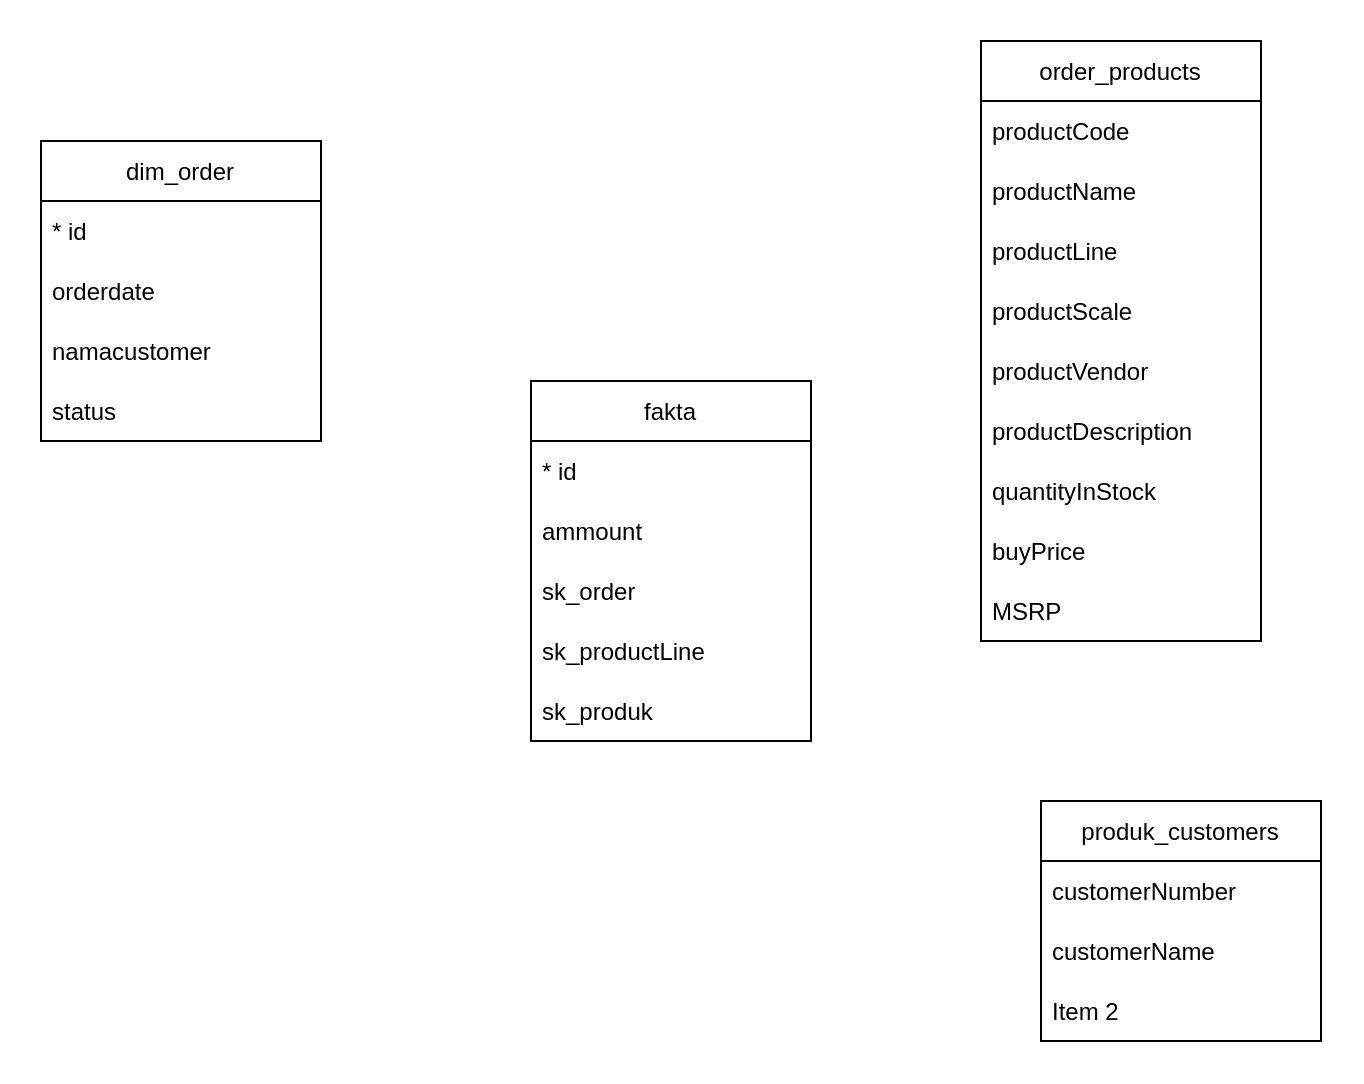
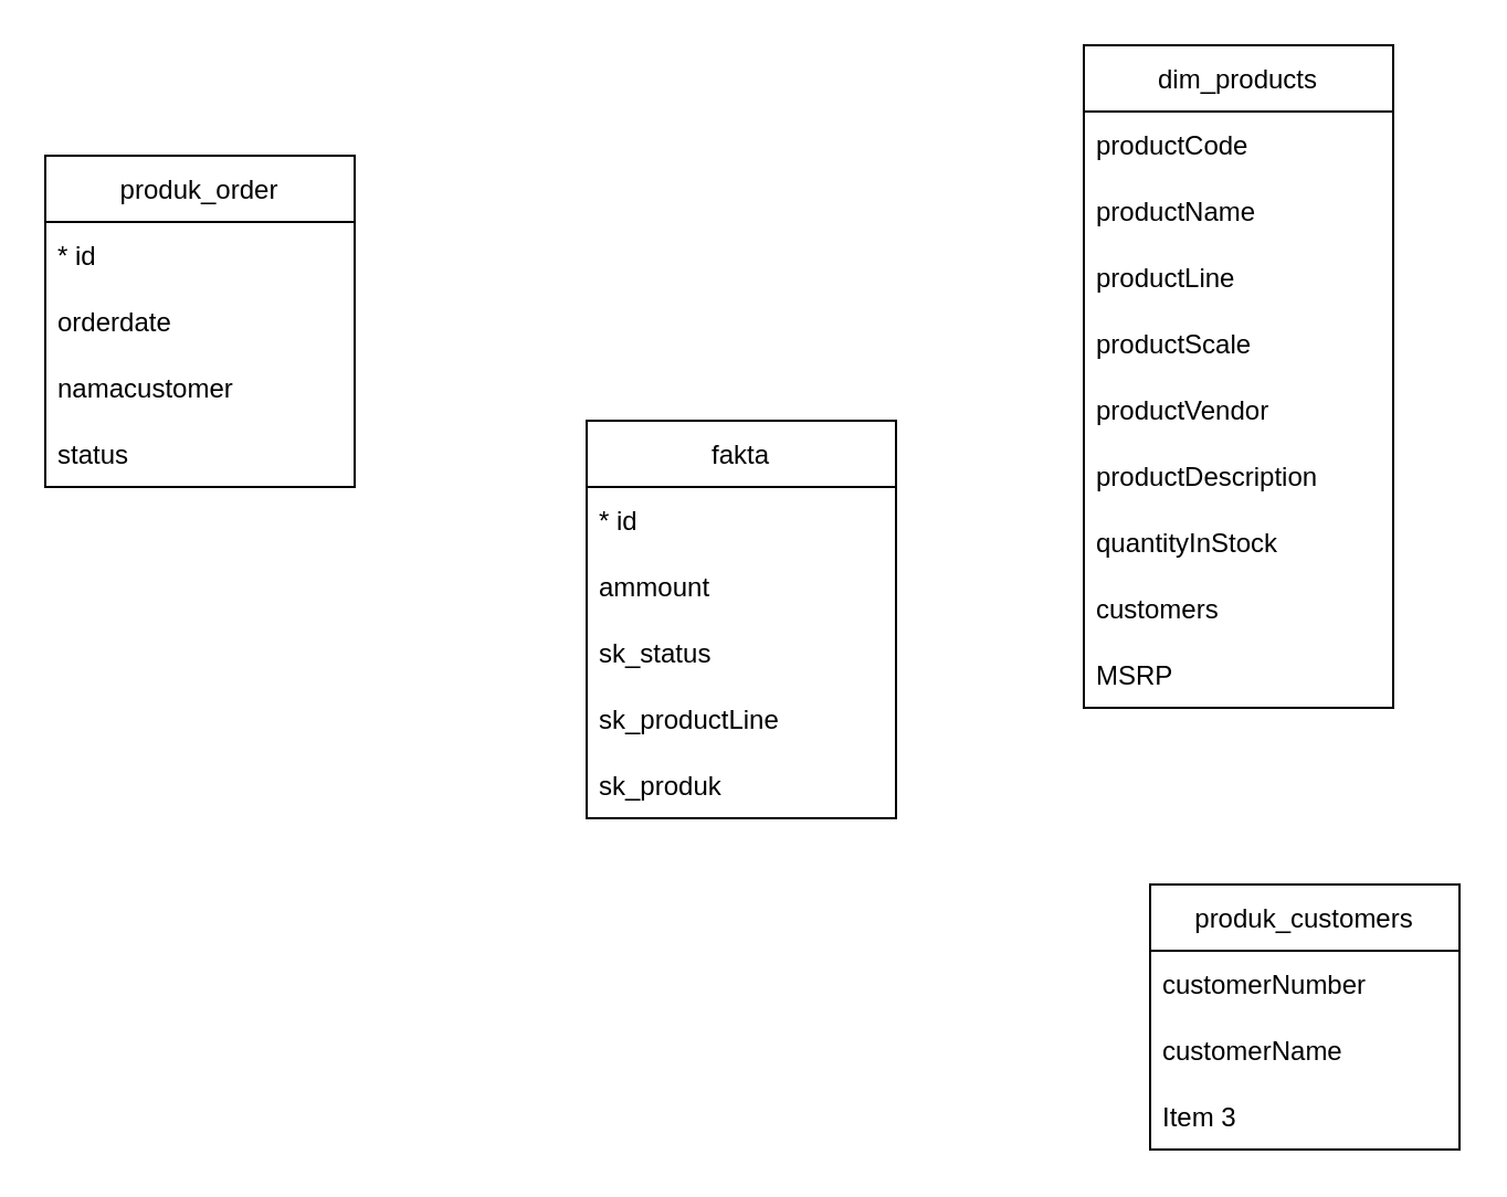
- <mxCell id="13" value="order_products" style="swimlane;fontStyle=0;childLayout=stackLayout;horizontal=1;startSize=30;horizontalStack=0;resizeParent=1;resizeParentMax=0;resizeLast=0;collapsible=1;marginBottom=0;" parent="1" vertex="1"><mxGeometry x="490" y="20" width="140" height="300" as="geometry" /></mxCell>
+ <mxCell id="13" value="dim_products" style="swimlane;fontStyle=0;childLayout=stackLayout;horizontal=1;startSize=30;horizontalStack=0;resizeParent=1;resizeParentMax=0;resizeLast=0;collapsible=1;marginBottom=0;" parent="1" vertex="1"><mxGeometry x="490" y="20" width="140" height="300" as="geometry" /></mxCell>
- <mxCell id="8" value="dim_order" style="swimlane;fontStyle=0;childLayout=stackLayout;horizontal=1;startSize=30;horizontalStack=0;resizeParent=1;resizeParentMax=0;resizeLast=0;collapsible=1;marginBottom=0;" parent="1" vertex="1"><mxGeometry x="20" y="70" width="140" height="150" as="geometry" /></mxCell>
+ <mxCell id="8" value="produk_order" style="swimlane;fontStyle=0;childLayout=stackLayout;horizontal=1;startSize=30;horizontalStack=0;resizeParent=1;resizeParentMax=0;resizeLast=0;collapsible=1;marginBottom=0;" parent="1" vertex="1"><mxGeometry x="20" y="70" width="140" height="150" as="geometry" /></mxCell>
- <mxCell id="21" value="buyPrice" style="text;strokeColor=none;fillColor=none;align=left;verticalAlign=middle;spacingLeft=4;spacingRight=4;overflow=hidden;points=[[0,0.5],[1,0.5]];portConstraint=eastwest;rotatable=0;" parent="13" vertex="1"><mxGeometry y="240" width="140" height="30" as="geometry" /></mxCell>
+ <mxCell id="21" value="customers" style="text;strokeColor=none;fillColor=none;align=left;verticalAlign=middle;spacingLeft=4;spacingRight=4;overflow=hidden;points=[[0,0.5],[1,0.5]];portConstraint=eastwest;rotatable=0;" parent="13" vertex="1"><mxGeometry y="240" width="140" height="30" as="geometry" /></mxCell>
- <mxCell id="5" value="sk_order" style="text;strokeColor=none;fillColor=none;align=left;verticalAlign=middle;spacingLeft=4;spacingRight=4;overflow=hidden;points=[[0,0.5],[1,0.5]];portConstraint=eastwest;rotatable=0;" parent="2" vertex="1"><mxGeometry y="90" width="140" height="30" as="geometry" /></mxCell>
+ <mxCell id="5" value="sk_status" style="text;strokeColor=none;fillColor=none;align=left;verticalAlign=middle;spacingLeft=4;spacingRight=4;overflow=hidden;points=[[0,0.5],[1,0.5]];portConstraint=eastwest;rotatable=0;" parent="2" vertex="1"><mxGeometry y="90" width="140" height="30" as="geometry" /></mxCell>
- <mxCell id="26" value="Item 2" style="text;strokeColor=none;fillColor=none;align=left;verticalAlign=middle;spacingLeft=4;spacingRight=4;overflow=hidden;points=[[0,0.5],[1,0.5]];portConstraint=eastwest;rotatable=0;" parent="23" vertex="1"><mxGeometry y="90" width="140" height="30" as="geometry" /></mxCell>
+ <mxCell id="26" value="Item 3" style="text;strokeColor=none;fillColor=none;align=left;verticalAlign=middle;spacingLeft=4;spacingRight=4;overflow=hidden;points=[[0,0.5],[1,0.5]];portConstraint=eastwest;rotatable=0;" parent="23" vertex="1"><mxGeometry y="90" width="140" height="30" as="geometry" /></mxCell>
